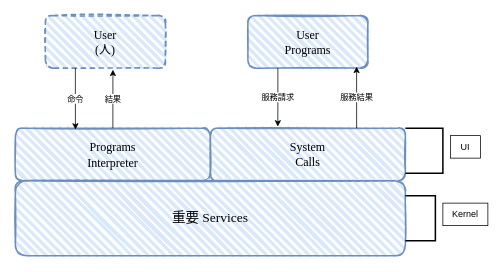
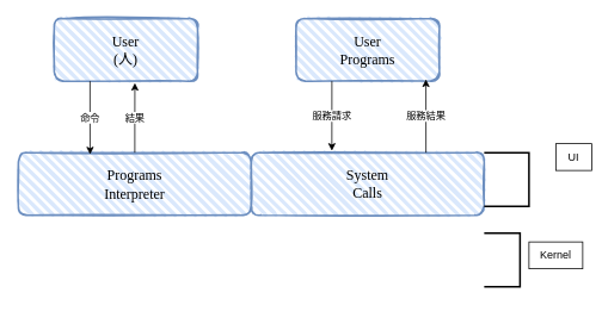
- <mxCell id="2" value="User&lt;div style=&quot;font-size: 16px;&quot;&gt;(人)&lt;/div&gt;" style="rounded=1;whiteSpace=wrap;html=1;strokeWidth=2;fillWeight=4;hachureGap=8;hachureAngle=45;fillColor=#dae8fc;sketch=1;fontFamily=Comic Sans MS;fontStyle=0;fontSize=16;strokeColor=#6c8ebf;dashed=1;" vertex="1" parent="1"><mxGeometry x="60" y="20" width="160" height="70" as="geometry" /></mxCell>
+ <mxCell id="2" value="User&lt;div style=&quot;font-size: 16px;&quot;&gt;(人)&lt;/div&gt;" style="rounded=1;whiteSpace=wrap;html=1;strokeWidth=2;fillWeight=4;hachureGap=8;hachureAngle=45;fillColor=#dae8fc;sketch=1;fontFamily=Comic Sans MS;fontStyle=0;fontSize=16;strokeColor=#6c8ebf;" vertex="1" parent="1"><mxGeometry x="60" y="20" width="160" height="70" as="geometry" /></mxCell>
- <mxCell id="13" value="UI" style="rounded=0;whiteSpace=wrap;html=1;" vertex="1" parent="1"><mxGeometry x="600" y="180" width="40" height="30" as="geometry" /></mxCell>
+ <mxCell id="13" value="UI" style="rounded=0;whiteSpace=wrap;html=1;" vertex="1" parent="1"><mxGeometry x="620" y="160" width="40" height="30" as="geometry" /></mxCell>
- <mxCell id="6" value="重要 Services" style="rounded=1;whiteSpace=wrap;html=1;strokeWidth=2;fillWeight=4;hachureGap=8;hachureAngle=45;fillColor=#dae8fc;sketch=1;fontFamily=Comic Sans MS;fontStyle=0;fontSize=18;strokeColor=#6c8ebf;" vertex="1" parent="1"><mxGeometry x="20" y="240" width="520" height="100" as="geometry" /></mxCell>
